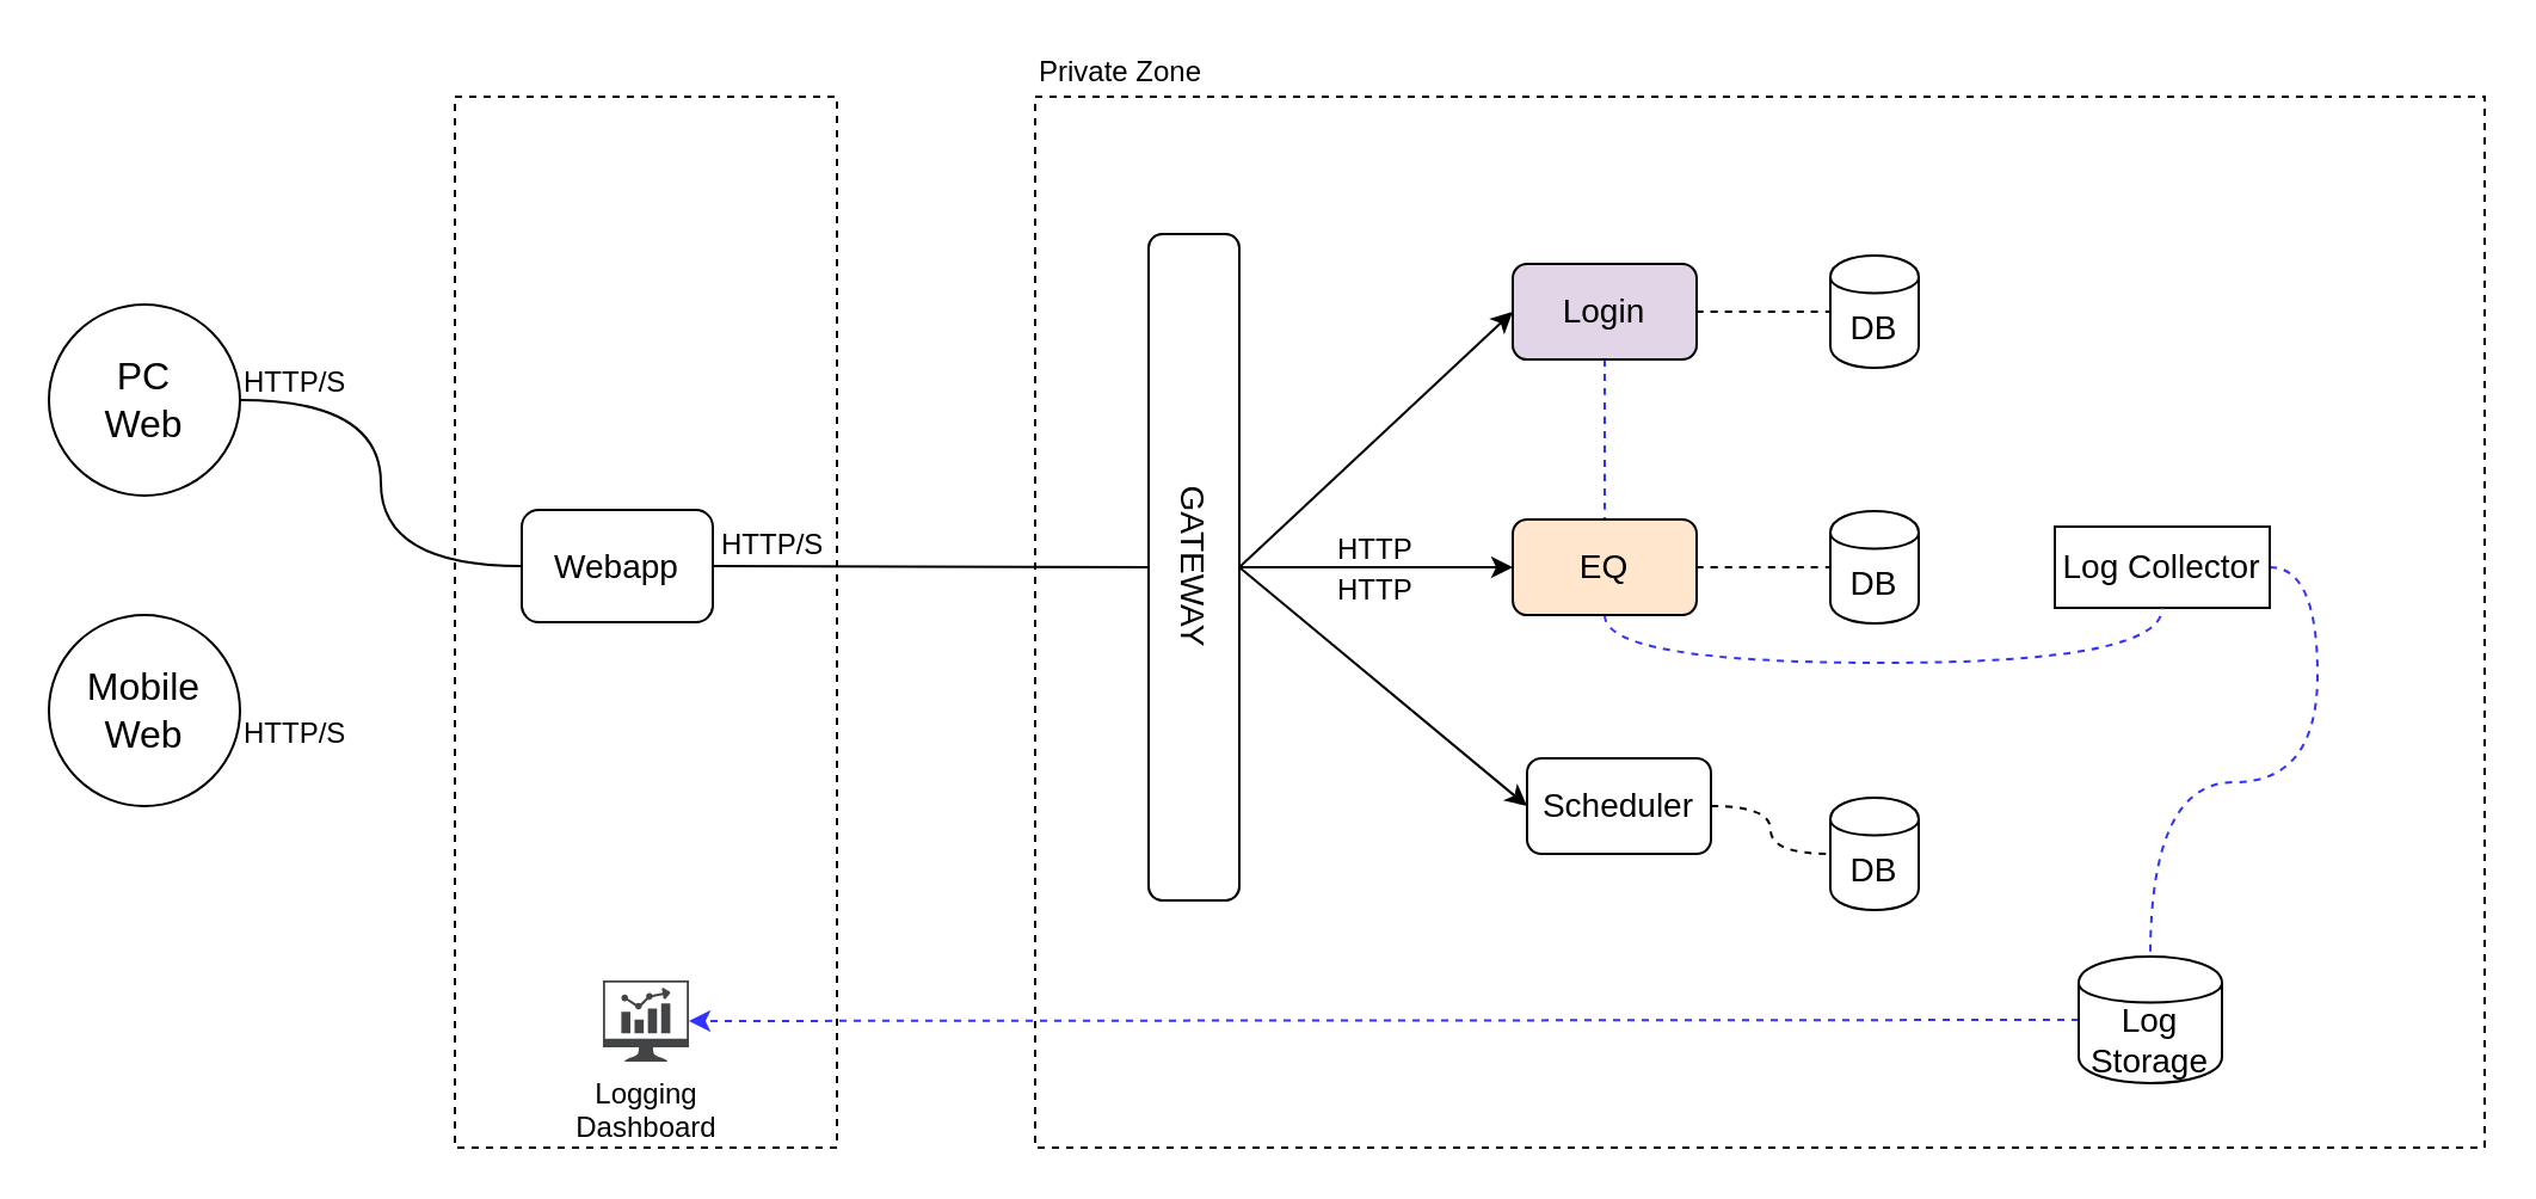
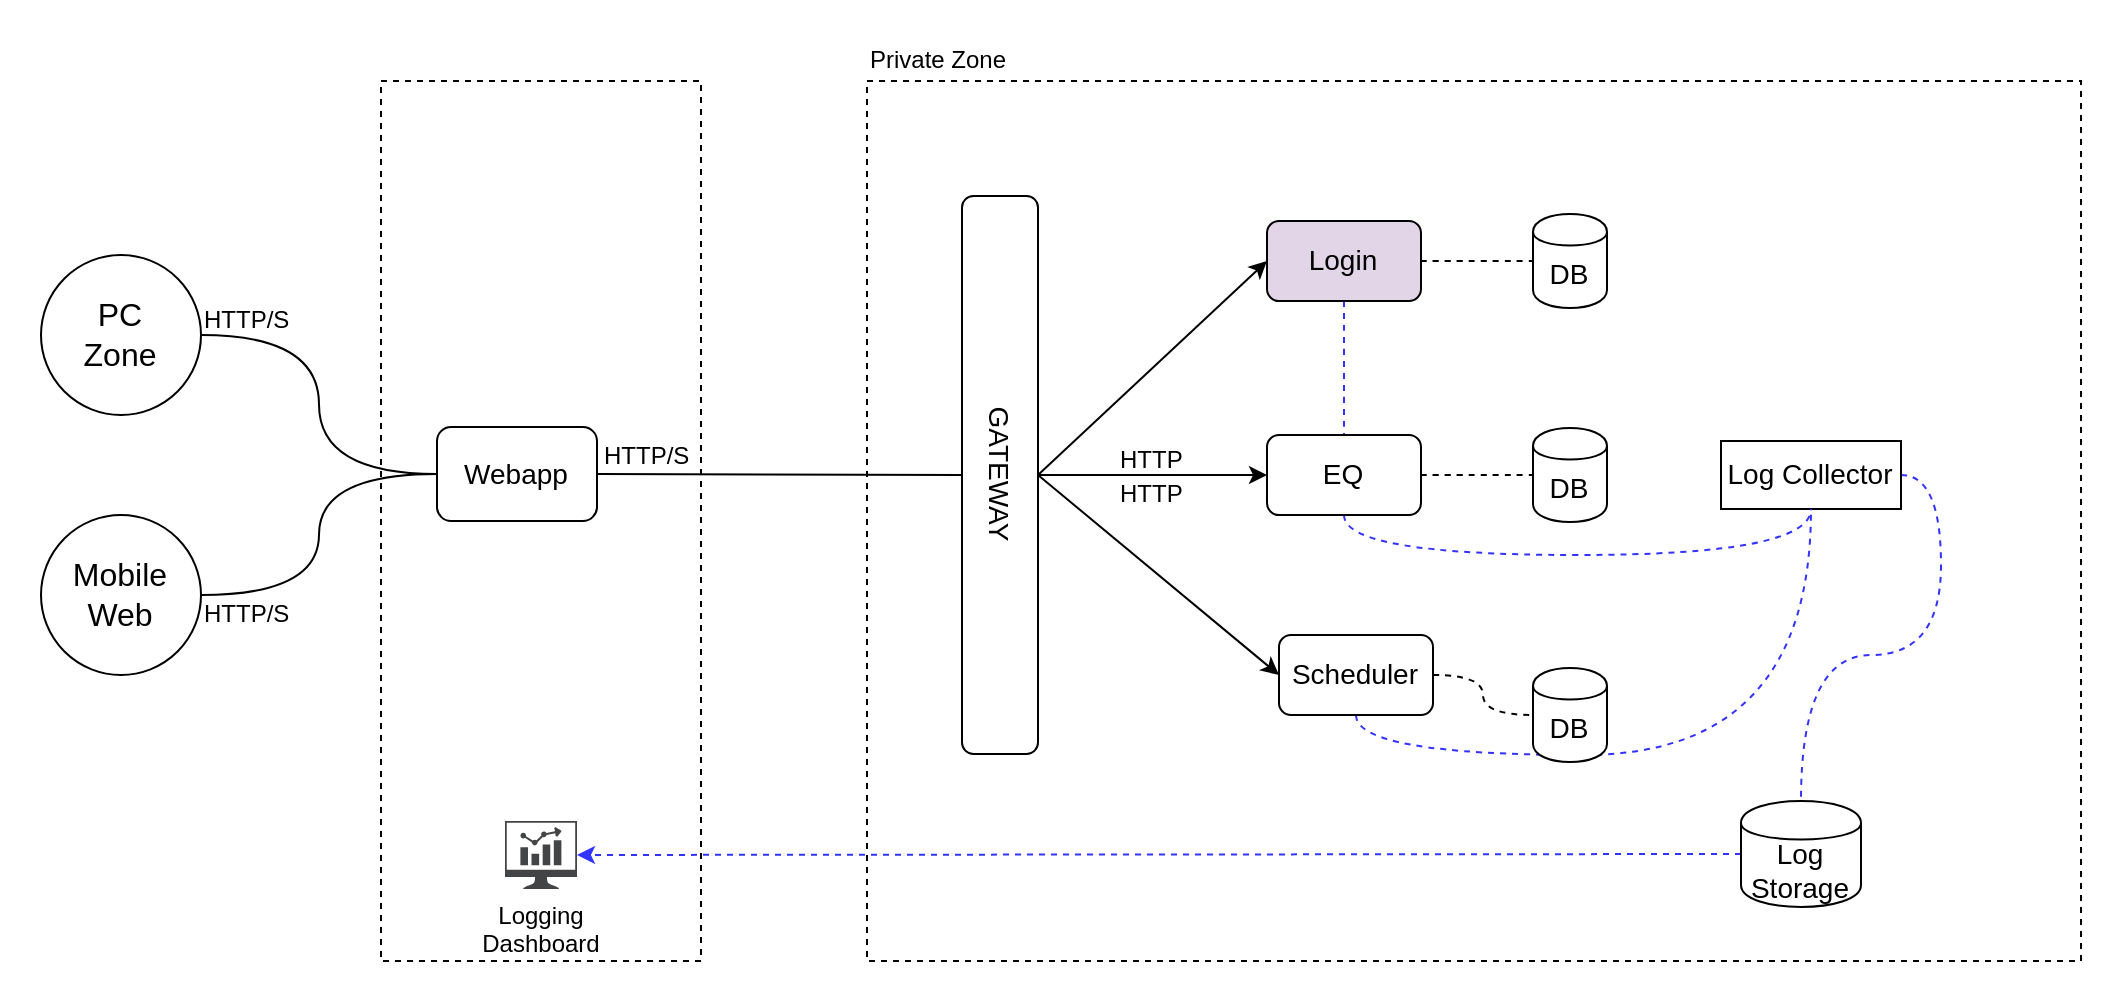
- <mxCell id="16" value="&lt;font style=&quot;font-size: 16px&quot;&gt;PC&lt;br&gt;Web&lt;/font&gt;" style="ellipse;whiteSpace=wrap;html=1;aspect=fixed;" parent="1" vertex="1"><mxGeometry x="20" y="127" width="80" height="80" as="geometry" /></mxCell>
+ <mxCell id="16" value="&lt;font style=&quot;font-size: 16px&quot;&gt;PC&lt;br&gt;Zone&lt;/font&gt;" style="ellipse;whiteSpace=wrap;html=1;aspect=fixed;" parent="1" vertex="1"><mxGeometry x="20" y="127" width="80" height="80" as="geometry" /></mxCell>
- <mxCell id="24" value="&lt;font style=&quot;font-size: 14px&quot;&gt;EQ&lt;/font&gt;" style="rounded=1;whiteSpace=wrap;html=1;fillColor=#ffe6cc;" parent="1" vertex="1"><mxGeometry x="633" y="217" width="77" height="40" as="geometry" /></mxCell>
+ <mxCell id="24" value="&lt;font style=&quot;font-size: 14px&quot;&gt;EQ&lt;/font&gt;" style="rounded=1;whiteSpace=wrap;html=1;" parent="1" vertex="1"><mxGeometry x="633" y="217" width="77" height="40" as="geometry" /></mxCell>
+ <mxCell id="17" style="edgeStyle=orthogonalEdgeStyle;curved=1;rounded=0;orthogonalLoop=1;jettySize=auto;html=1;exitX=1;exitY=0.5;exitDx=0;exitDy=0;endArrow=none;endFill=0;strokeWidth=1;" parent="1" source="18" target="12" edge="1"><mxGeometry relative="1" as="geometry" /></mxCell>
+ <mxCell id="26" style="edgeStyle=orthogonalEdgeStyle;curved=1;rounded=1;orthogonalLoop=1;jettySize=auto;html=1;exitX=0.5;exitY=1;exitDx=0;exitDy=0;dashed=1;endArrow=none;endFill=0;strokeColor=#3333FF;strokeWidth=1;" parent="1" source="27" target="21" edge="1"><mxGeometry relative="1" as="geometry" /></mxCell>
